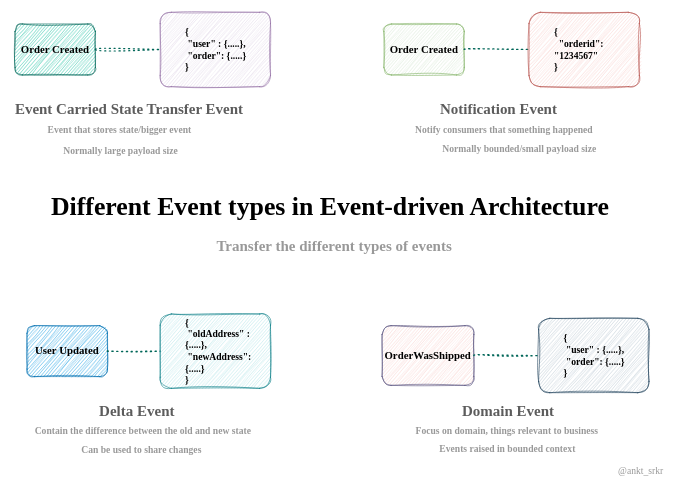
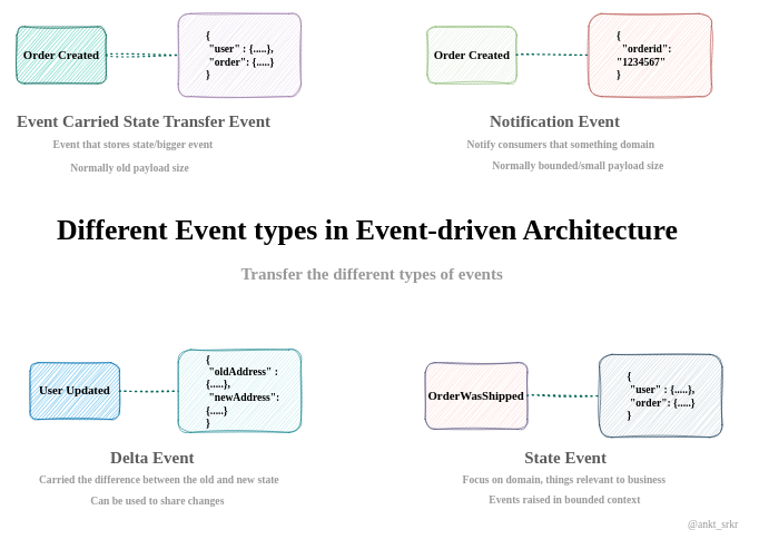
- <mxCell id="14" value="&lt;h6&gt;&lt;font color=&quot;#999999&quot; style=&quot;font-size: 16px;&quot;&gt;Notify consumers that something happened&lt;/font&gt;&lt;/h6&gt;" style="text;html=1;align=center;verticalAlign=middle;resizable=0;points=[];autosize=1;strokeColor=none;fillColor=none;fontSize=16;fontFamily=Indie Flower;fontSource=https%3A%2F%2Ffonts.googleapis.com%2Fcss%3Ffamily%3DIndie%2BFlower;fontColor=#5C5C5C;" parent="9" vertex="1"><mxGeometry x="46" y="155" width="308" height="81" as="geometry" /></mxCell>
+ <mxCell id="14" value="&lt;h6&gt;&lt;font color=&quot;#999999&quot; style=&quot;font-size: 16px;&quot;&gt;Notify consumers that something domain&lt;/font&gt;&lt;/h6&gt;" style="text;html=1;align=center;verticalAlign=middle;resizable=0;points=[];autosize=1;strokeColor=none;fillColor=none;fontSize=16;fontFamily=Indie Flower;fontSource=https%3A%2F%2Ffonts.googleapis.com%2Fcss%3Ffamily%3DIndie%2BFlower;fontColor=#5C5C5C;" parent="9" vertex="1"><mxGeometry x="46" y="155" width="308" height="81" as="geometry" /></mxCell>
- <mxCell id="8" value="&lt;h4 style=&quot;forced-color-adjust: none; font-family: &amp;quot;Indie Flower&amp;quot;; font-size: 16px; font-style: normal; font-variant-ligatures: normal; font-variant-caps: normal; letter-spacing: normal; orphans: 2; text-align: center; text-indent: 0px; text-transform: none; widows: 2; word-spacing: 0px; -webkit-text-stroke-width: 0px; white-space: nowrap; background-color: rgb(255, 255, 255); text-decoration-thickness: initial; text-decoration-style: initial; text-decoration-color: initial;&quot;&gt;&lt;font color=&quot;#999999&quot; style=&quot;forced-color-adjust: none; font-size: 16px;&quot;&gt;Normally large payload size&lt;/font&gt;&lt;/h4&gt;" style="text;whiteSpace=wrap;html=1;fontFamily=Architects Daughter;fontSource=https%3A%2F%2Ffonts.googleapis.com%2Fcss%3Ffamily%3DArchitects%2BDaughter;fontColor=#5C5C5C;" parent="2" vertex="1"><mxGeometry x="79" y="193" width="209" height="84" as="geometry" /></mxCell>
+ <mxCell id="8" value="&lt;h4 style=&quot;forced-color-adjust: none; font-family: &amp;quot;Indie Flower&amp;quot;; font-size: 16px; font-style: normal; font-variant-ligatures: normal; font-variant-caps: normal; letter-spacing: normal; orphans: 2; text-align: center; text-indent: 0px; text-transform: none; widows: 2; word-spacing: 0px; -webkit-text-stroke-width: 0px; white-space: nowrap; background-color: rgb(255, 255, 255); text-decoration-thickness: initial; text-decoration-style: initial; text-decoration-color: initial;&quot;&gt;&lt;font color=&quot;#999999&quot; style=&quot;forced-color-adjust: none; font-size: 16px;&quot;&gt;Normally old payload size&lt;/font&gt;&lt;/h4&gt;" style="text;whiteSpace=wrap;html=1;fontFamily=Architects Daughter;fontSource=https%3A%2F%2Ffonts.googleapis.com%2Fcss%3Ffamily%3DArchitects%2BDaughter;fontColor=#5C5C5C;" parent="2" vertex="1"><mxGeometry x="79" y="193" width="209" height="84" as="geometry" /></mxCell>
- <mxCell id="27" value="&lt;h6&gt;&lt;font data-font-src=&quot;https://fonts.googleapis.com/css?family=Indie+Flower&quot; face=&quot;Indie Flower&quot; style=&quot;font-size: 25px;&quot;&gt;Domain Event&lt;/font&gt;&lt;/h6&gt;" style="text;html=1;align=center;verticalAlign=middle;resizable=0;points=[];autosize=1;strokeColor=none;fillColor=none;fontSize=16;fontFamily=Architects Daughter;fontSource=https%3A%2F%2Ffonts.googleapis.com%2Fcss%3Ffamily%3DArchitects%2BDaughter;fontColor=#5C5C5C;" parent="23" vertex="1"><mxGeometry x="110" y="115" width="161" height="92" as="geometry" /></mxCell>
+ <mxCell id="27" value="&lt;h6&gt;&lt;font data-font-src=&quot;https://fonts.googleapis.com/css?family=Indie+Flower&quot; face=&quot;Indie Flower&quot; style=&quot;font-size: 25px;&quot;&gt;State Event&lt;/font&gt;&lt;/h6&gt;" style="text;html=1;align=center;verticalAlign=middle;resizable=0;points=[];autosize=1;strokeColor=none;fillColor=none;fontSize=16;fontFamily=Architects Daughter;fontSource=https%3A%2F%2Ffonts.googleapis.com%2Fcss%3Ffamily%3DArchitects%2BDaughter;fontColor=#5C5C5C;" parent="23" vertex="1"><mxGeometry x="110" y="115" width="161" height="92" as="geometry" /></mxCell>
- <mxCell id="21" value="&lt;h6&gt;&lt;font color=&quot;#999999&quot; style=&quot;font-size: 16px;&quot;&gt;Contain the difference between the old and new state&lt;/font&gt;&lt;/h6&gt;" style="text;html=1;align=center;verticalAlign=middle;resizable=0;points=[];autosize=1;strokeColor=none;fillColor=none;fontSize=16;fontFamily=Indie Flower;fontSource=https://fonts.googleapis.com/css?family=Indie+Flower;fontColor=#5C5C5C;" parent="16" vertex="1"><mxGeometry x="22.5" y="154" width="381" height="81" as="geometry" /></mxCell>
+ <mxCell id="21" value="&lt;h6&gt;&lt;font color=&quot;#999999&quot; style=&quot;font-size: 16px;&quot;&gt;Carried the difference between the old and new state&lt;/font&gt;&lt;/h6&gt;" style="text;html=1;align=center;verticalAlign=middle;resizable=0;points=[];autosize=1;strokeColor=none;fillColor=none;fontSize=16;fontFamily=Indie Flower;fontSource=https://fonts.googleapis.com/css?family=Indie+Flower;fontColor=#5C5C5C;" parent="16" vertex="1"><mxGeometry x="22.5" y="154" width="381" height="81" as="geometry" /></mxCell>
